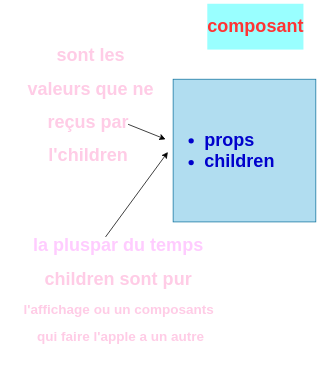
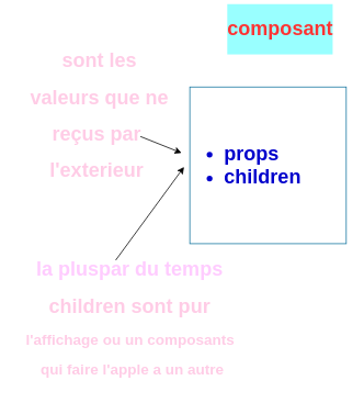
- <mxCell id="5" value="&lt;h1&gt;sont les&lt;/h1&gt;&lt;h1&gt;&amp;nbsp;valeurs que ne&amp;nbsp;&lt;/h1&gt;&lt;h1&gt;reçus par&amp;nbsp;&lt;/h1&gt;&lt;h1&gt;l'children&amp;nbsp;&lt;/h1&gt;" style="text;html=1;align=center;verticalAlign=middle;resizable=0;points=[];autosize=1;strokeColor=none;fillColor=none;fontColor=#FFCCE6;" vertex="1" parent="1"><mxGeometry x="20" y="35" width="200" height="210" as="geometry" /></mxCell>
+ <mxCell id="5" value="&lt;h1&gt;sont les&lt;/h1&gt;&lt;h1&gt;&amp;nbsp;valeurs que ne&amp;nbsp;&lt;/h1&gt;&lt;h1&gt;reçus par&amp;nbsp;&lt;/h1&gt;&lt;h1&gt;l'exterieur&amp;nbsp;&lt;/h1&gt;" style="text;html=1;align=center;verticalAlign=middle;resizable=0;points=[];autosize=1;strokeColor=none;fillColor=none;fontColor=#FFCCE6;" vertex="1" parent="1"><mxGeometry x="20" y="35" width="200" height="210" as="geometry" /></mxCell>
- <mxCell id="2" value="&lt;h1&gt;&lt;ul&gt;&lt;li&gt;props&lt;/li&gt;&lt;li&gt;children&lt;/li&gt;&lt;/ul&gt;&lt;/h1&gt;" style="whiteSpace=wrap;html=1;aspect=fixed;fillColor=#b1ddf0;strokeColor=#10739e;align=left;fontColor=#0000CC;" vertex="1" parent="1"><mxGeometry x="230" y="105" width="190" height="190" as="geometry" /></mxCell>
+ <mxCell id="2" value="&lt;h1&gt;&lt;ul&gt;&lt;li&gt;props&lt;/li&gt;&lt;li&gt;children&lt;/li&gt;&lt;/ul&gt;&lt;/h1&gt;" style="whiteSpace=wrap;html=1;aspect=fixed;fillColor=#ffffff;strokeColor=#10739e;align=left;fontColor=#0000CC;" vertex="1" parent="1"><mxGeometry x="230" y="105" width="190" height="190" as="geometry" /></mxCell>
